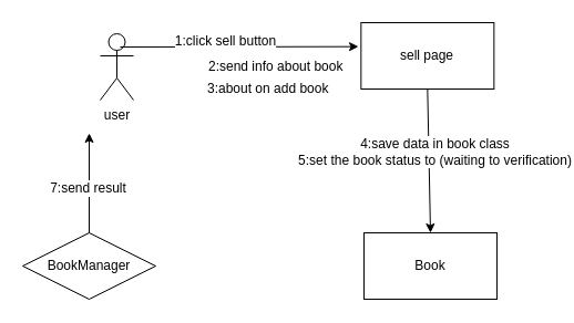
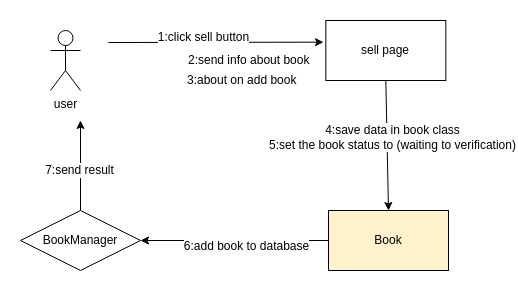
- <mxCell id="9" value="user" style="shape=umlActor;verticalLabelPosition=bottom;labelBackgroundColor=#ffffff;verticalAlign=top;html=1;outlineConnect=0;" vertex="1" parent="1"><mxGeometry x="90" y="30" width="30" height="60" as="geometry" /></mxCell>
+ <mxCell id="9" value="user" style="shape=umlActor;verticalLabelPosition=bottom;labelBackgroundColor=#ffffff;verticalAlign=top;html=1;outlineConnect=0;" vertex="1" parent="1"><mxGeometry x="50" y="30" width="30" height="60" as="geometry" /></mxCell>
+ <mxCell id="5" value="" style="endArrow=classic;html=1;exitX=0;exitY=0.5;exitDx=0;exitDy=0;entryX=1;entryY=0.5;entryDx=0;entryDy=0;" parent="1" edge="1" target="2" source="4"><mxGeometry width="50" height="50" relative="1" as="geometry"><mxPoint x="221" y="340" as="sourcePoint" /><mxPoint x="341" y="340" as="targetPoint" /></mxGeometry></mxCell>
+ <mxCell id="6" value="6:add book to database&lt;br&gt;" style="text;html=1;resizable=0;points=[];align=center;verticalAlign=middle;labelBackgroundColor=#ffffff;" parent="5" vertex="1" connectable="0"><mxGeometry x="-0.118" y="5" relative="1" as="geometry"><mxPoint as="offset" /></mxGeometry></mxCell>
- <mxCell id="4" value="Book" style="rounded=0;whiteSpace=wrap;html=1;" parent="1" vertex="1"><mxGeometry x="328" y="210" width="120" height="60" as="geometry" /></mxCell>
+ <mxCell id="4" value="Book" style="rounded=0;whiteSpace=wrap;html=1;fillColor=#fff2cc;" parent="1" vertex="1"><mxGeometry x="328" y="210" width="120" height="60" as="geometry" /></mxCell>
